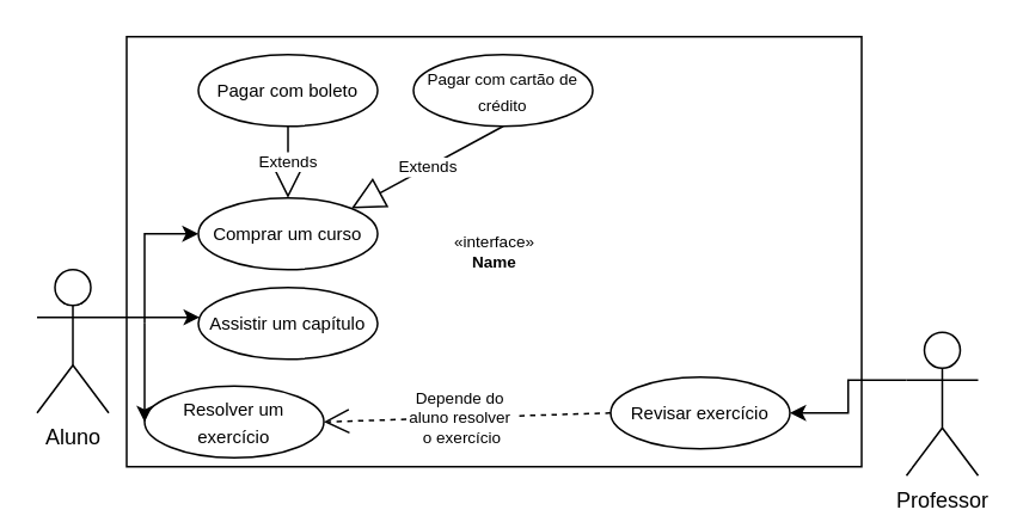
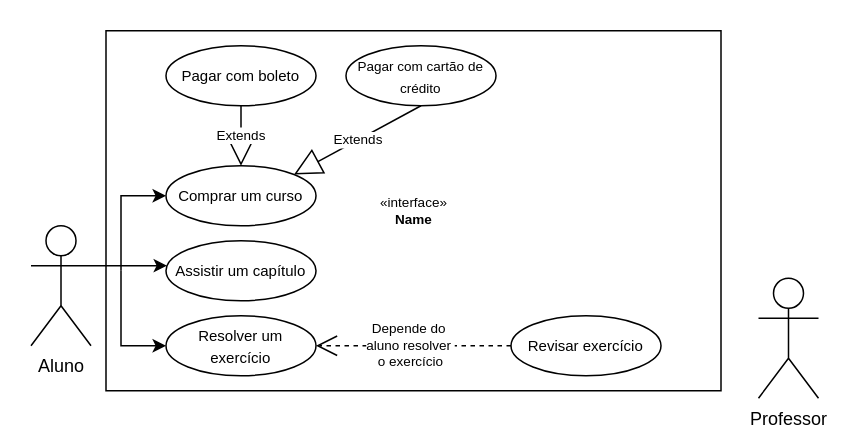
- <mxCell id="5" style="edgeStyle=orthogonalEdgeStyle;rounded=0;orthogonalLoop=1;jettySize=auto;html=1;entryX=1;entryY=0.5;entryDx=0;entryDy=0;fontSize=9;exitX=0;exitY=0.333;exitDx=0;exitDy=0;exitPerimeter=0;" edge="1" parent="1" source="6" target="16"><mxGeometry relative="1" as="geometry" /></mxCell>
- <mxCell id="8" value="&lt;font style=&quot;font-size: 10px;&quot;&gt;Resolver um exercício&lt;/font&gt;" style="ellipse;whiteSpace=wrap;html=1;" vertex="1" parent="1"><mxGeometry x="80" y="215" width="100" height="40" as="geometry" /></mxCell>
+ <mxCell id="8" value="&lt;font style=&quot;font-size: 10px;&quot;&gt;Resolver um exercício&lt;/font&gt;" style="ellipse;whiteSpace=wrap;html=1;" vertex="1" parent="1"><mxGeometry x="110" y="210" width="100" height="40" as="geometry" /></mxCell>
